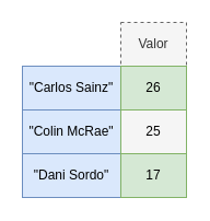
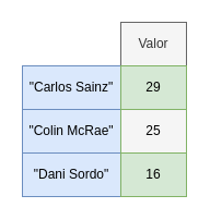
- <mxCell id="2" value="Valor" style="rounded=0;whiteSpace=wrap;html=1;fillColor=#f5f5f5;strokeColor=#666666;fontColor=#333333;dashed=1;" vertex="1" parent="1"><mxGeometry x="110" y="20" width="60" height="40" as="geometry" /></mxCell>
+ <mxCell id="2" value="Valor" style="rounded=0;whiteSpace=wrap;html=1;fillColor=#f5f5f5;strokeColor=#666666;fontColor=#333333;" vertex="1" parent="1"><mxGeometry x="110" y="20" width="60" height="40" as="geometry" /></mxCell>
- <mxCell id="6" value="26" style="rounded=0;whiteSpace=wrap;html=1;fillColor=#d5e8d4;strokeColor=#82b366;" vertex="1" parent="1"><mxGeometry x="110" y="60" width="60" height="40" as="geometry" /></mxCell>
+ <mxCell id="6" value="29" style="rounded=0;whiteSpace=wrap;html=1;fillColor=#d5e8d4;strokeColor=#82b366;" vertex="1" parent="1"><mxGeometry x="110" y="60" width="60" height="40" as="geometry" /></mxCell>
- <mxCell id="8" value="17" style="rounded=0;whiteSpace=wrap;html=1;fillColor=#d5e8d4;strokeColor=#82b366;" vertex="1" parent="1"><mxGeometry x="110" y="140" width="60" height="40" as="geometry" /></mxCell>
+ <mxCell id="8" value="16" style="rounded=0;whiteSpace=wrap;html=1;fillColor=#d5e8d4;strokeColor=#82b366;" vertex="1" parent="1"><mxGeometry x="110" y="140" width="60" height="40" as="geometry" /></mxCell>
